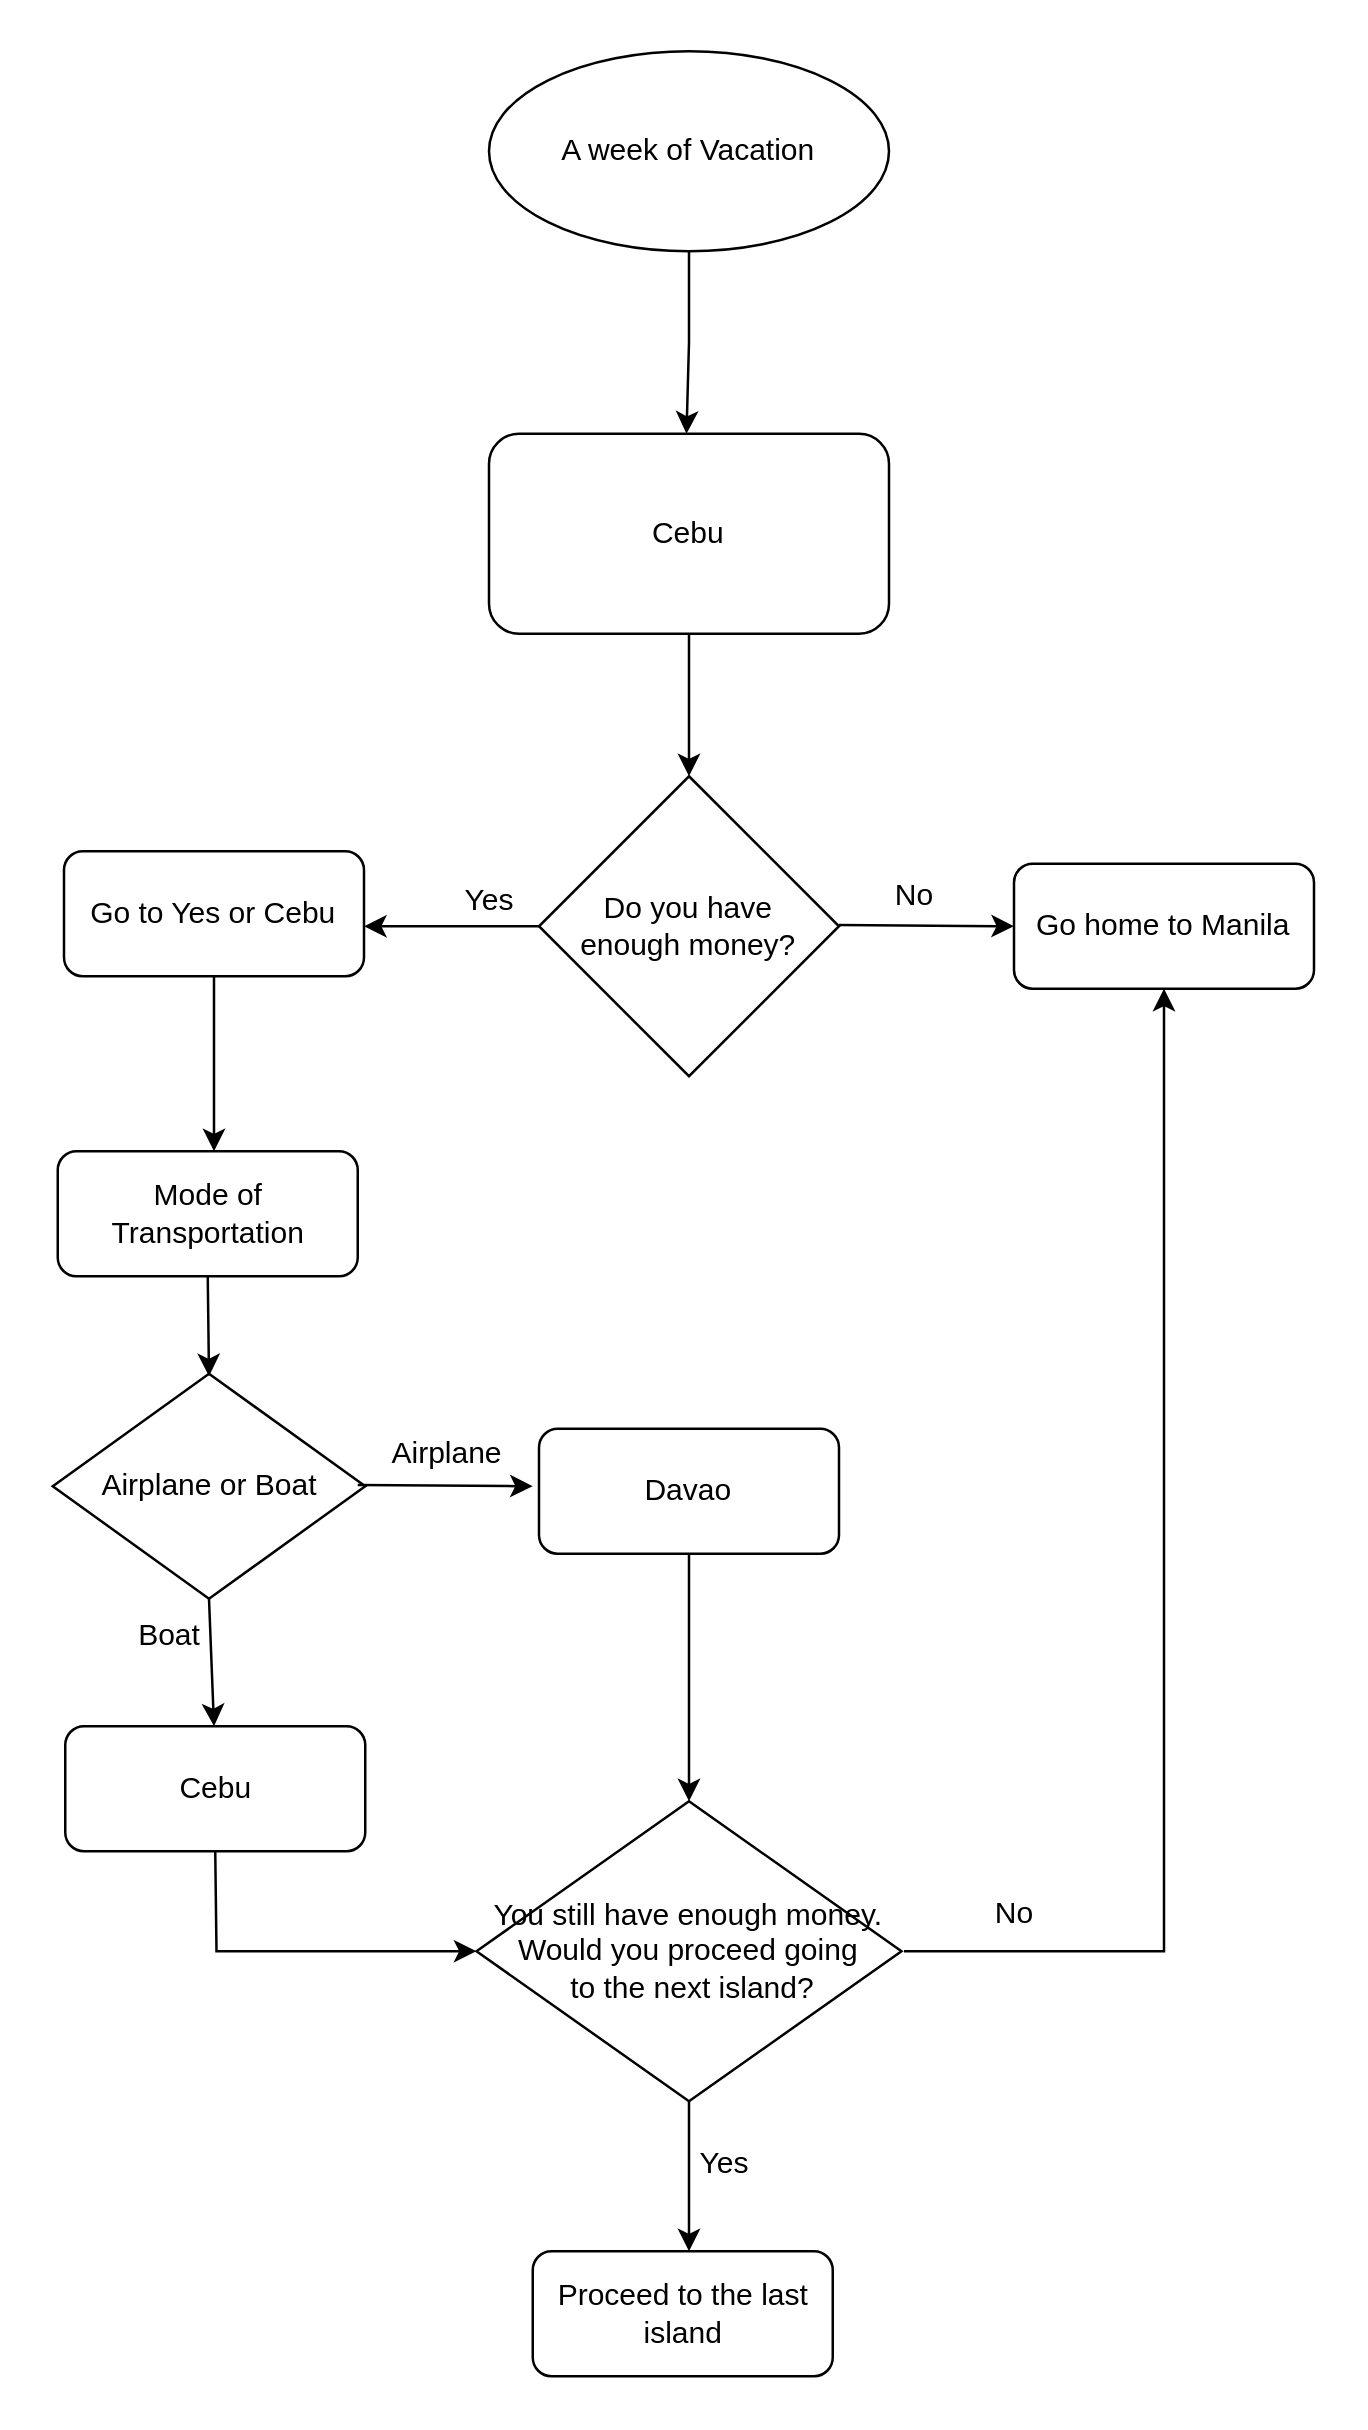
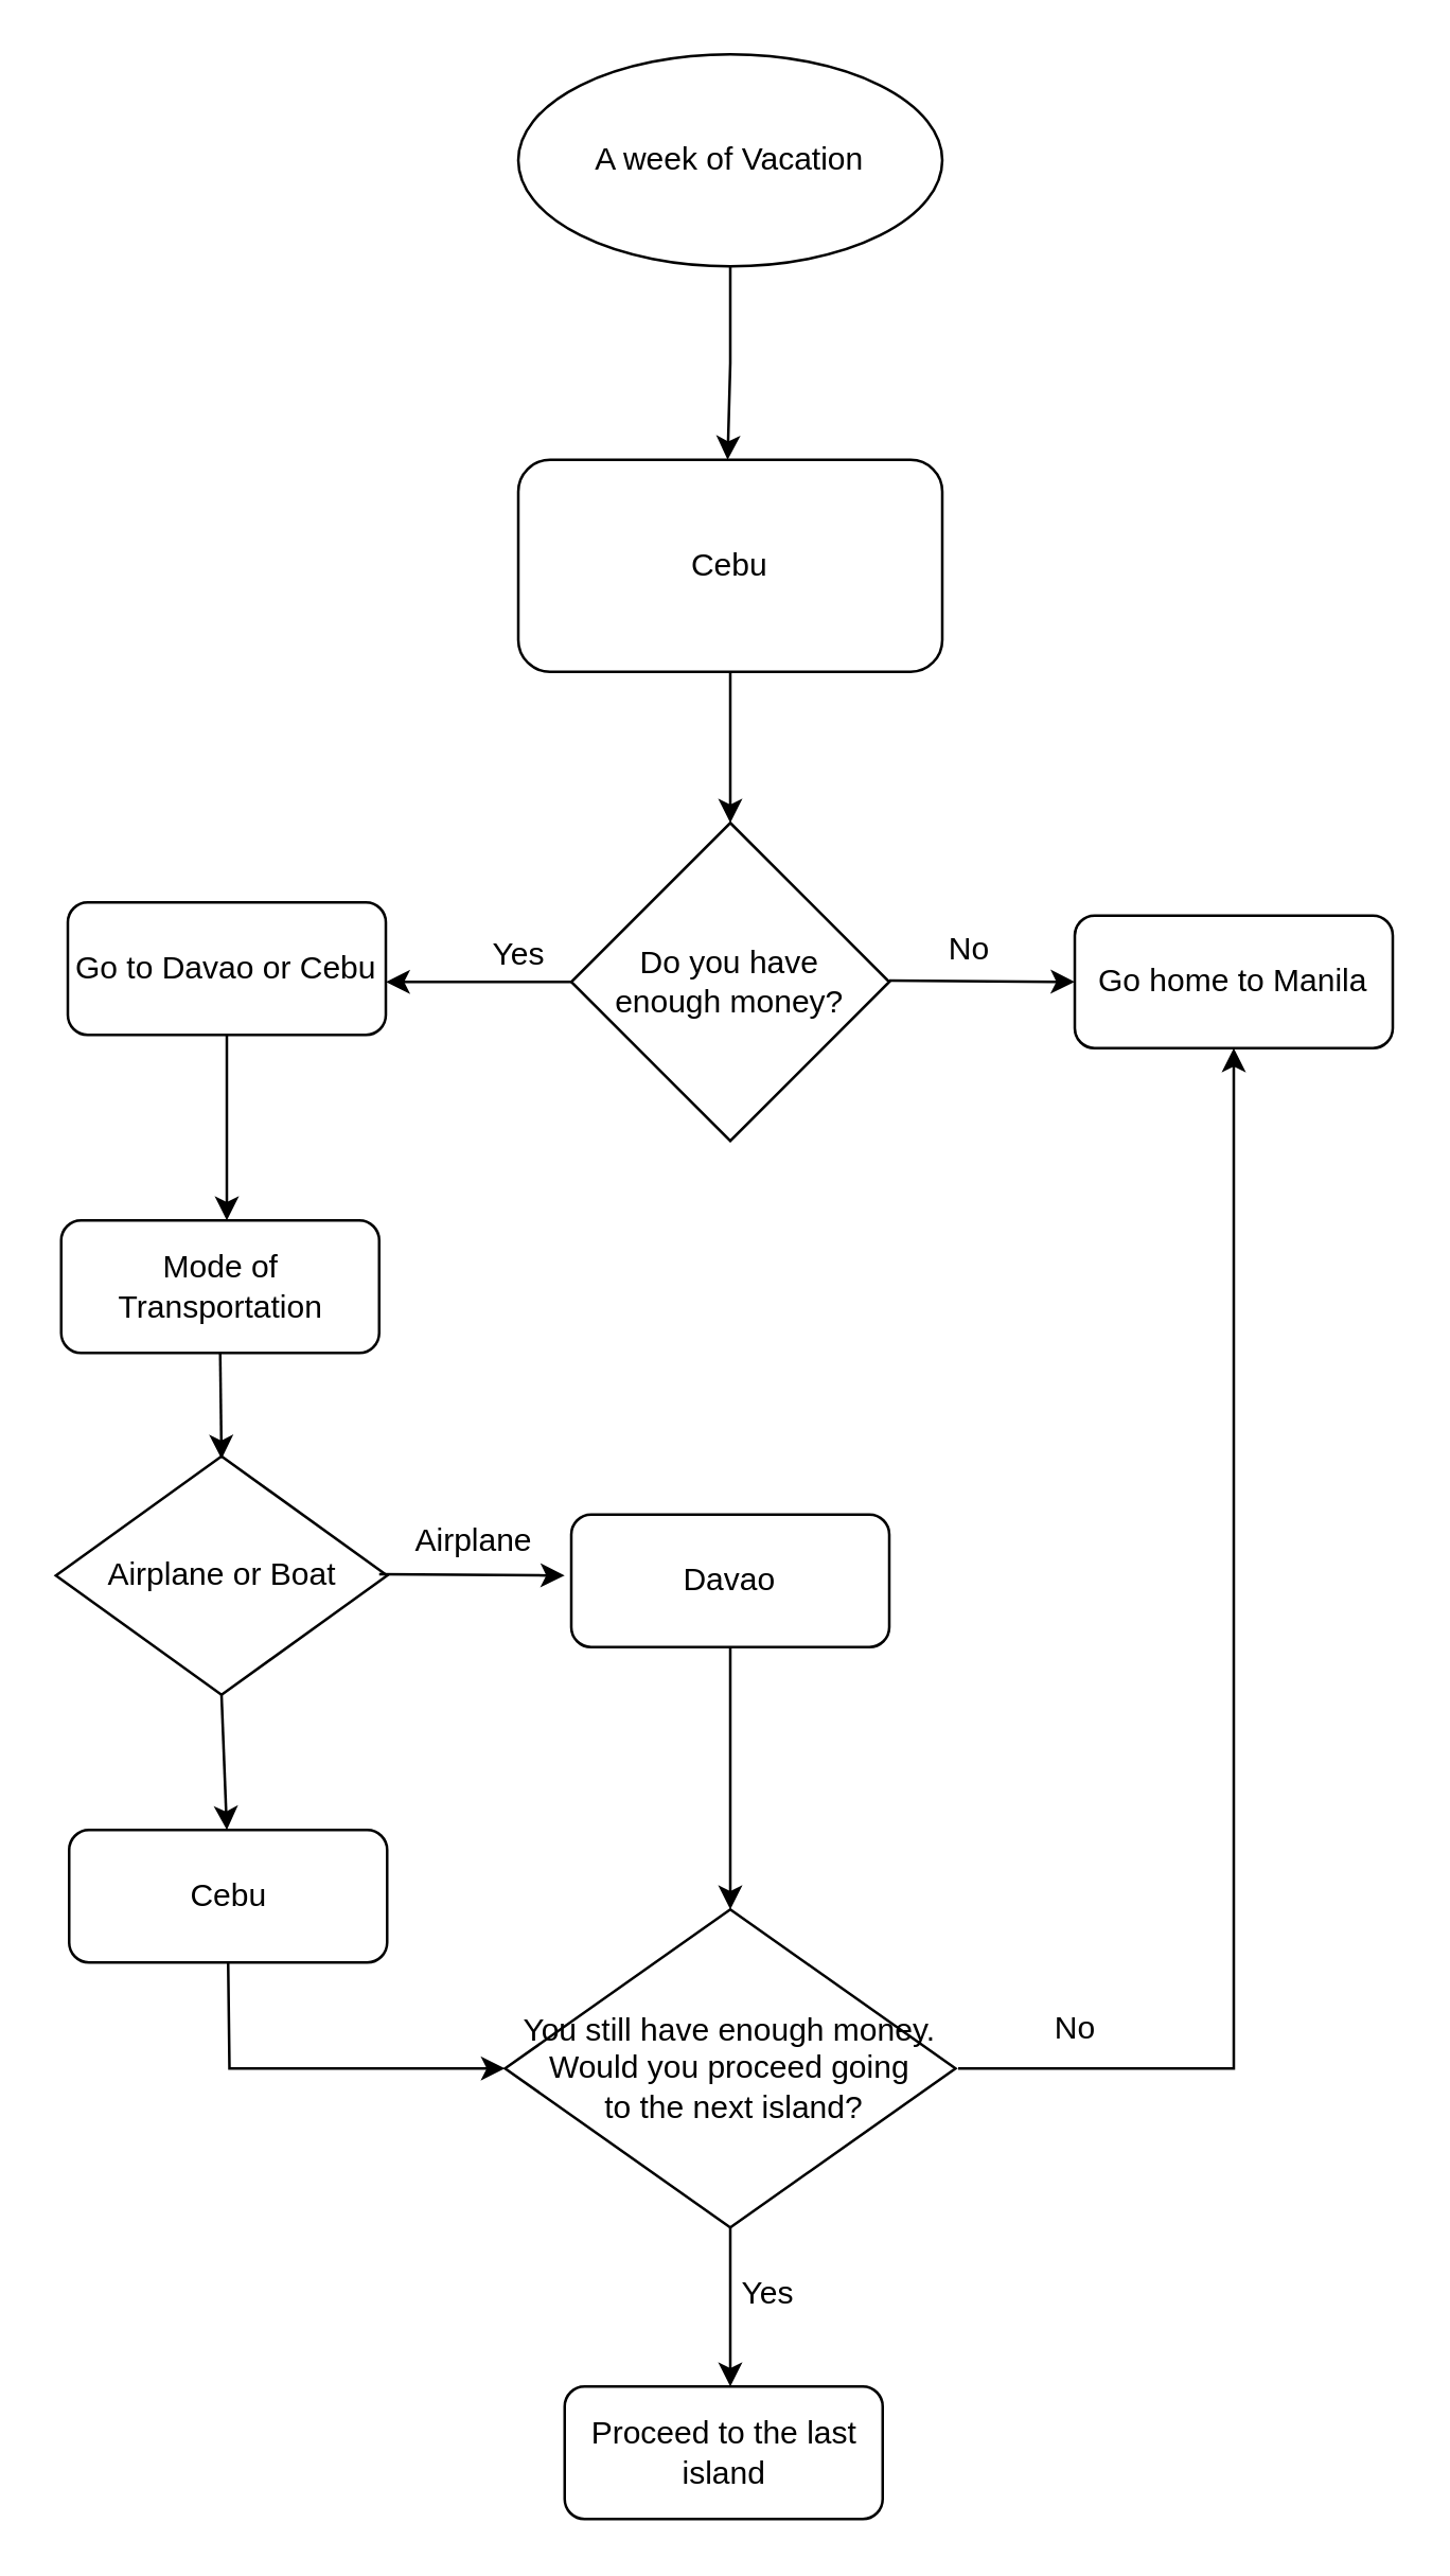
- <mxCell id="11" value="Go to Yes or Cebu" style="rounded=1;whiteSpace=wrap;html=1;" vertex="1" parent="1"><mxGeometry x="25" y="340" width="120" height="50" as="geometry" /></mxCell>
+ <mxCell id="11" value="Go to Davao or Cebu" style="rounded=1;whiteSpace=wrap;html=1;" vertex="1" parent="1"><mxGeometry x="25" y="340" width="120" height="50" as="geometry" /></mxCell>
- <mxCell id="21" value="Boat" style="text;html=1;align=center;verticalAlign=middle;resizable=0;points=[];autosize=1;strokeColor=none;fillColor=none;" vertex="1" parent="1"><mxGeometry x="42" y="639" width="50" height="30" as="geometry" /></mxCell>
